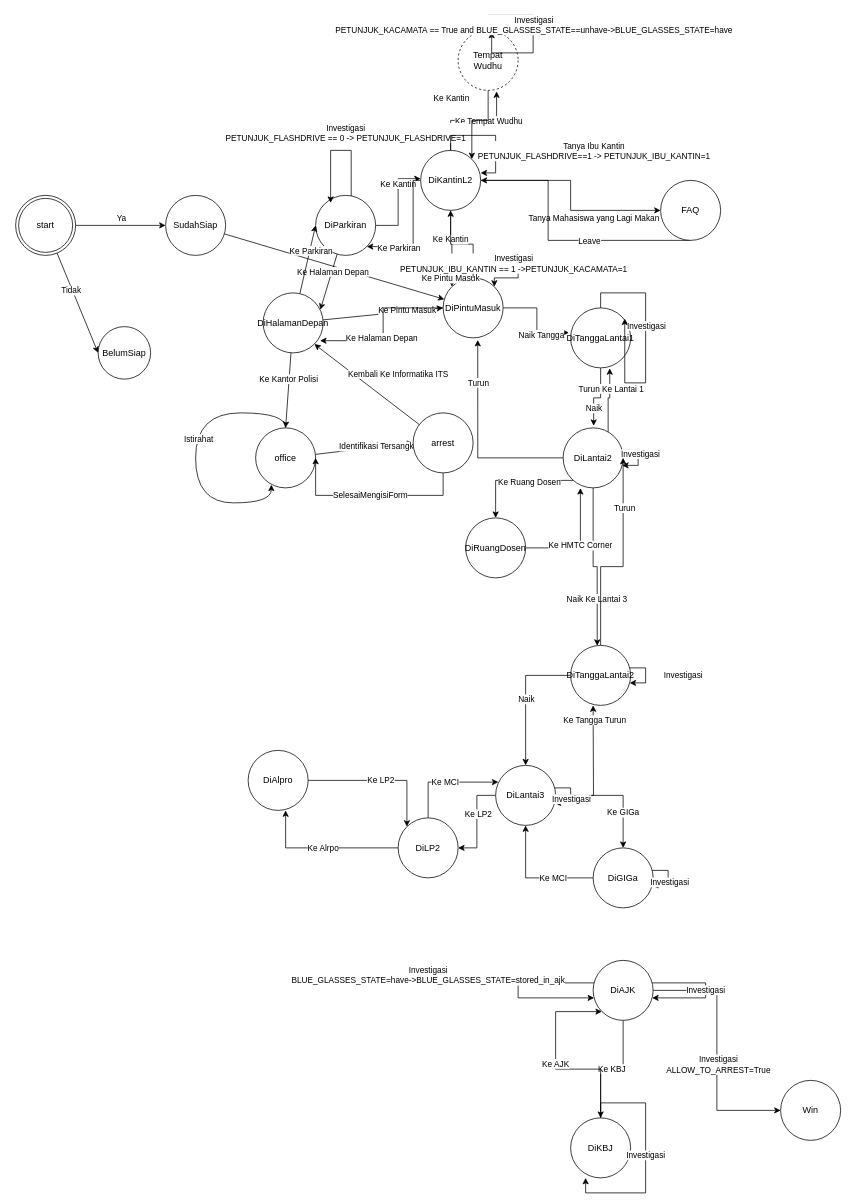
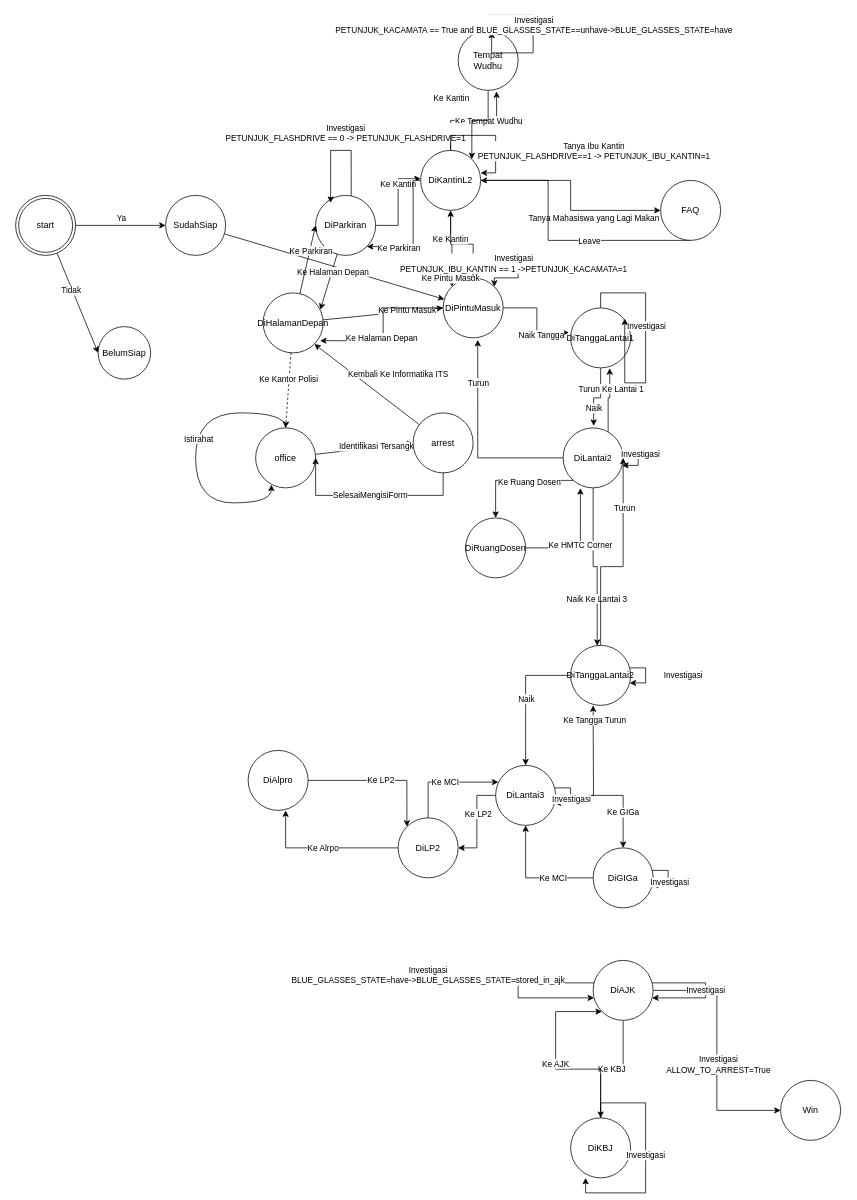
- <mxCell id="82" value="Tempat Wudhu" style="ellipse;whiteSpace=wrap;html=1;aspect=fixed;dashed=1;" vertex="1" parent="1"><mxGeometry x="610" width="80" height="80" as="geometry" y="40" /></mxCell>
+ <mxCell id="82" value="Tempat Wudhu" style="ellipse;whiteSpace=wrap;html=1;aspect=fixed;" vertex="1" parent="1"><mxGeometry x="610" width="80" height="80" as="geometry" y="40" /></mxCell>
- <mxCell id="19" style="rounded=0;orthogonalLoop=1;jettySize=auto;html=1;entryX=0.5;entryY=0;entryDx=0;entryDy=0;" edge="1" parent="1" source="21" target="31"><mxGeometry relative="1" as="geometry" /></mxCell>
+ <mxCell id="19" style="rounded=0;orthogonalLoop=1;jettySize=auto;html=1;entryX=0.5;entryY=0;entryDx=0;entryDy=0;dashed=1;" edge="1" parent="1" source="21" target="31"><mxGeometry relative="1" as="geometry" /></mxCell>
